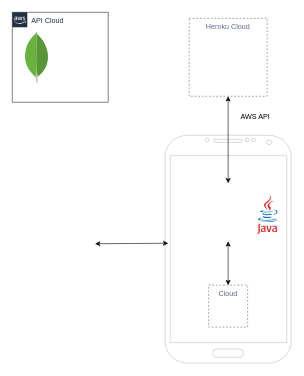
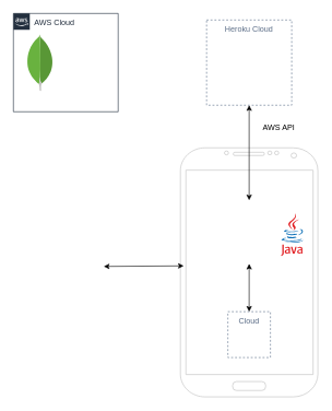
- <mxCell id="5" value="API Cloud" style="points=[[0,0],[0.25,0],[0.5,0],[0.75,0],[1,0],[1,0.25],[1,0.5],[1,0.75],[1,1],[0.75,1],[0.5,1],[0.25,1],[0,1],[0,0.75],[0,0.5],[0,0.25]];outlineConnect=0;gradientColor=none;html=1;whiteSpace=wrap;fontSize=12;fontStyle=0;shape=mxgraph.aws4.group;grIcon=mxgraph.aws4.group_aws_cloud_alt;strokeColor=#232F3E;fillColor=none;verticalAlign=top;align=left;spacingLeft=30;fontColor=#232F3E;dashed=0;" vertex="1" parent="1"><mxGeometry x="20" y="20" width="160" height="150" as="geometry" /></mxCell>
+ <mxCell id="5" value="AWS Cloud" style="points=[[0,0],[0.25,0],[0.5,0],[0.75,0],[1,0],[1,0.25],[1,0.5],[1,0.75],[1,1],[0.75,1],[0.5,1],[0.25,1],[0,1],[0,0.75],[0,0.5],[0,0.25]];outlineConnect=0;gradientColor=none;html=1;whiteSpace=wrap;fontSize=12;fontStyle=0;shape=mxgraph.aws4.group;grIcon=mxgraph.aws4.group_aws_cloud_alt;strokeColor=#232F3E;fillColor=none;verticalAlign=top;align=left;spacingLeft=30;fontColor=#232F3E;dashed=0;" vertex="1" parent="1"><mxGeometry x="20" y="20" width="160" height="150" as="geometry" /></mxCell>
